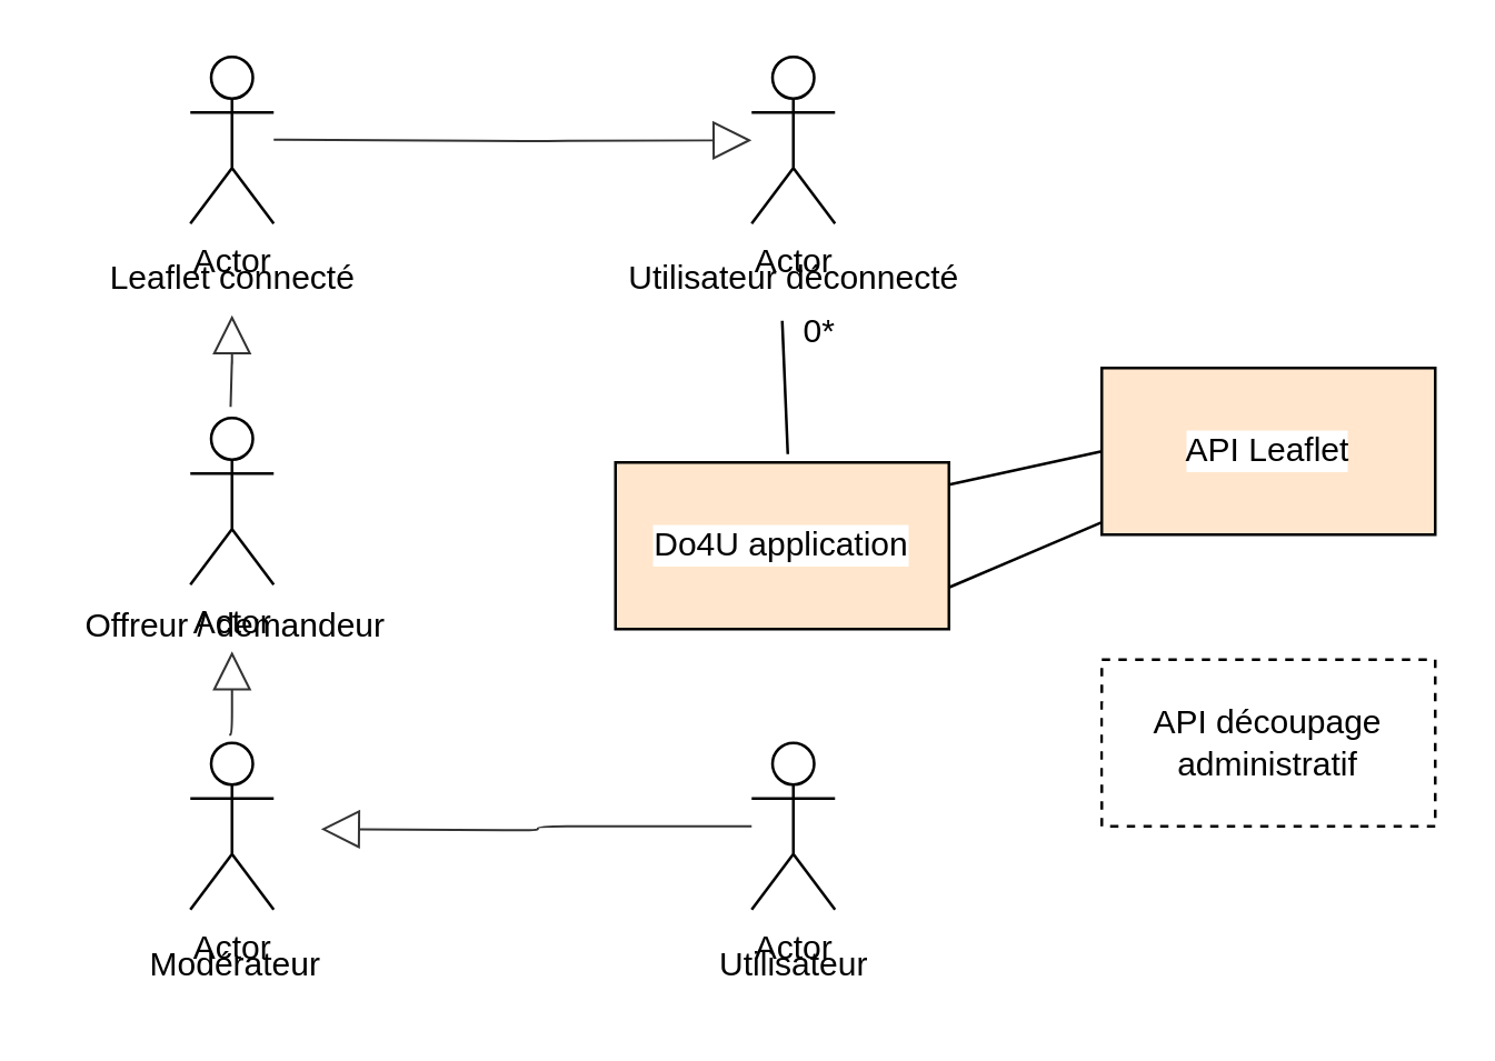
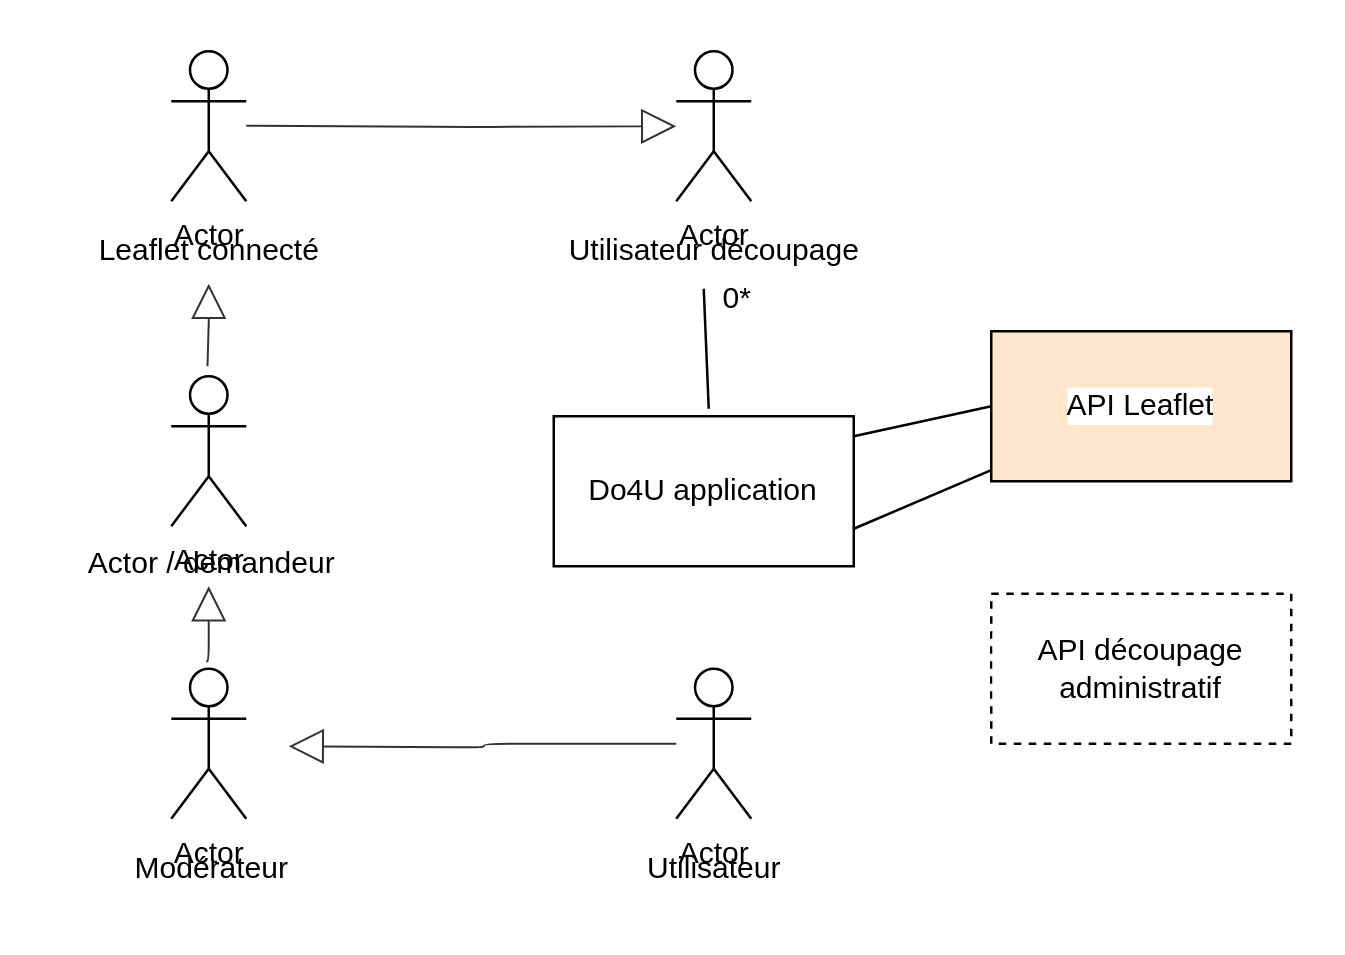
- <mxCell id="7" value="&lt;font color=&quot;#000000&quot;&gt;Utilisateur déconnecté&lt;/font&gt;" style="text;html=1;align=center;verticalAlign=middle;resizable=0;points=[];autosize=1;strokeColor=none;fillColor=none;" vertex="1" parent="1"><mxGeometry x="216.5" y="87" width="137" height="26" as="geometry" /></mxCell>
+ <mxCell id="7" value="&lt;font color=&quot;#000000&quot;&gt;Utilisateur découpage&lt;/font&gt;" style="text;html=1;align=center;verticalAlign=middle;resizable=0;points=[];autosize=1;strokeColor=none;fillColor=none;" vertex="1" parent="1"><mxGeometry x="216.5" y="87" width="137" height="26" as="geometry" /></mxCell>
- <mxCell id="16" value="Do4U application" style="rounded=0;whiteSpace=wrap;html=1;labelBackgroundColor=#FFFFFF;strokeColor=#000000;fontColor=#000000;fillColor=#ffe6cc;" vertex="1" parent="1"><mxGeometry x="221" y="166" width="120" height="60" as="geometry" /></mxCell>
+ <mxCell id="16" value="Do4U application" style="rounded=0;whiteSpace=wrap;html=1;labelBackgroundColor=#FFFFFF;strokeColor=#000000;fontColor=#000000;fillColor=#FFFFFF;" vertex="1" parent="1"><mxGeometry x="221" y="166" width="120" height="60" as="geometry" /></mxCell>
- <mxCell id="9" value="&lt;font color=&quot;#000000&quot;&gt;Offreur / demandeur&lt;br&gt;&lt;br&gt;&lt;/font&gt;" style="text;html=1;align=center;verticalAlign=middle;resizable=0;points=[];autosize=1;strokeColor=none;fillColor=none;" vertex="1" parent="1"><mxGeometry x="20.5" y="211" width="126" height="41" as="geometry" /></mxCell>
+ <mxCell id="9" value="&lt;font color=&quot;#000000&quot;&gt;Actor / demandeur&lt;br&gt;&lt;br&gt;&lt;/font&gt;" style="text;html=1;align=center;verticalAlign=middle;resizable=0;points=[];autosize=1;strokeColor=none;fillColor=none;" vertex="1" parent="1"><mxGeometry x="20.5" y="211" width="126" height="41" as="geometry" /></mxCell>
